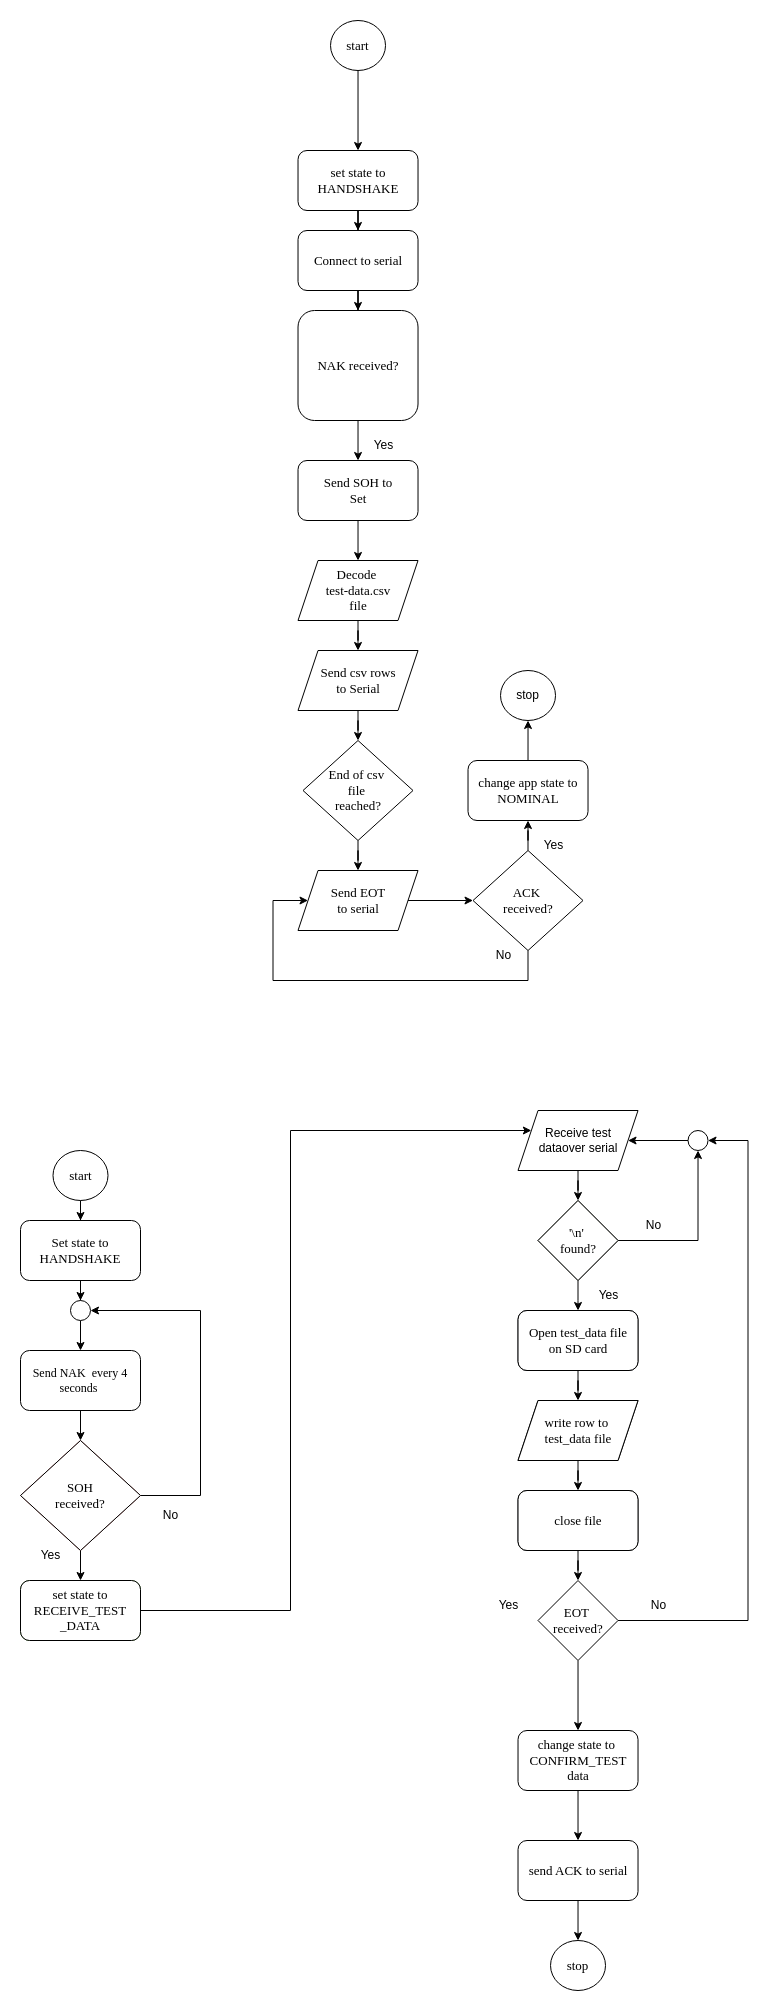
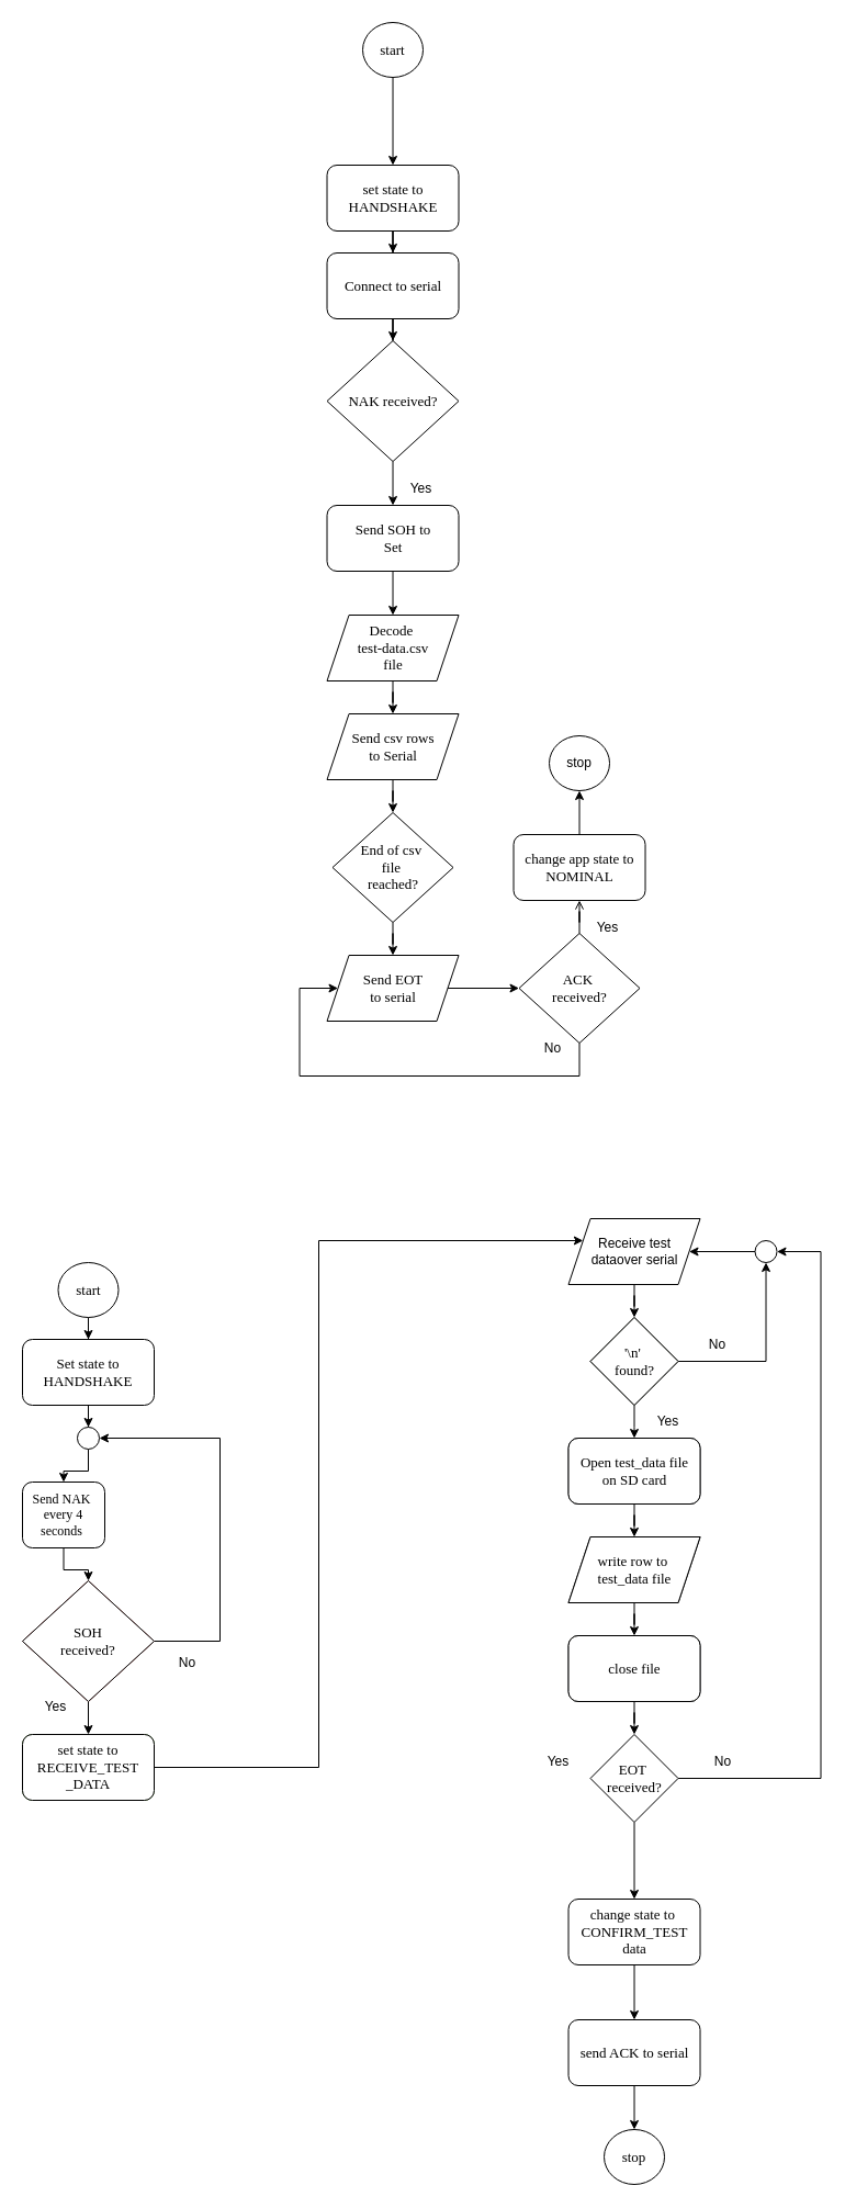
- <mxCell id="9" value="NAK received?" style="whiteSpace=wrap;html=1;fontFamily=Times New Roman;fontSize=13;rounded=1;" parent="1" vertex="1"><mxGeometry x="297.52" y="310" width="120" height="110" as="geometry" /></mxCell>
+ <mxCell id="9" value="NAK received?" style="rhombus;whiteSpace=wrap;html=1;fontFamily=Times New Roman;fontSize=13;" parent="1" vertex="1"><mxGeometry x="297.52" y="310" width="120" height="110" as="geometry" /></mxCell>
- <mxCell id="55" value="" style="edgeStyle=orthogonalEdgeStyle;rounded=0;orthogonalLoop=1;jettySize=auto;html=1;" parent="1" source="57" target="49" edge="1"><mxGeometry relative="1" as="geometry" /></mxCell>
+ <mxCell id="55" value="" style="edgeStyle=orthogonalEdgeStyle;rounded=0;orthogonalLoop=1;jettySize=auto;html=1;endArrow=open;" parent="1" source="57" target="49" edge="1"><mxGeometry relative="1" as="geometry" /></mxCell>
- <mxCell id="3" value="&lt;font face=&quot;Times New Roman&quot;&gt;Send NAK&amp;nbsp; every 4 seconds&amp;nbsp;&lt;/font&gt;" style="rounded=1;whiteSpace=wrap;html=1;" parent="1" vertex="1"><mxGeometry x="20" y="1350" width="120" height="60" as="geometry" /></mxCell>
+ <mxCell id="3" value="&lt;font face=&quot;Times New Roman&quot;&gt;Send NAK&amp;nbsp; every 4 seconds&amp;nbsp;&lt;/font&gt;" style="rounded=1;whiteSpace=wrap;html=1;" parent="1" vertex="1"><mxGeometry x="20" y="1350" width="75" height="60" as="geometry" /></mxCell>
